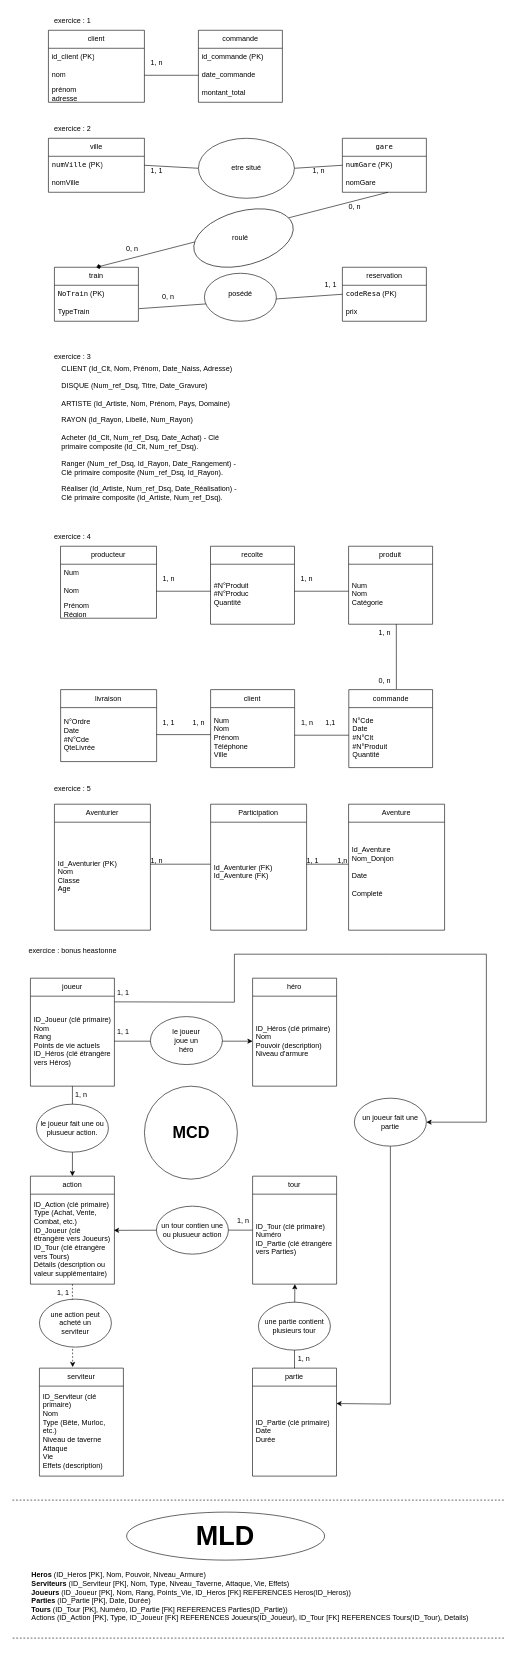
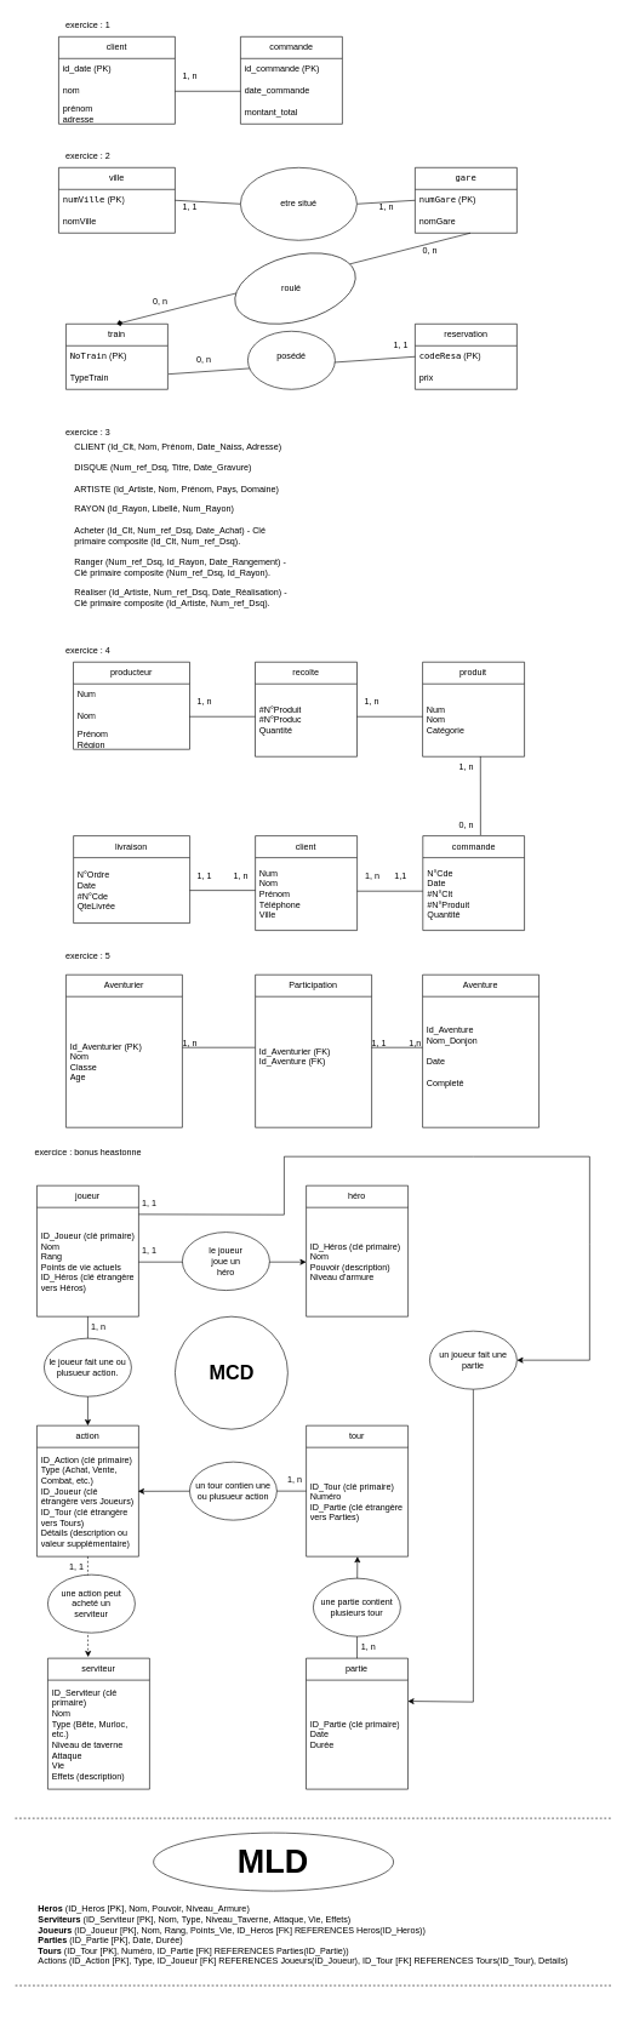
- <mxCell id="3" value="id_client (PK)" style="text;strokeColor=none;fillColor=none;align=left;verticalAlign=middle;spacingLeft=4;spacingRight=4;overflow=hidden;points=[[0,0.5],[1,0.5]];portConstraint=eastwest;rotatable=0;whiteSpace=wrap;html=1;" parent="2" vertex="1"><mxGeometry y="30" width="160" height="30" as="geometry" /></mxCell>
+ <mxCell id="3" value="id_date (PK)" style="text;strokeColor=none;fillColor=none;align=left;verticalAlign=middle;spacingLeft=4;spacingRight=4;overflow=hidden;points=[[0,0.5],[1,0.5]];portConstraint=eastwest;rotatable=0;whiteSpace=wrap;html=1;" parent="2" vertex="1"><mxGeometry y="30" width="160" height="30" as="geometry" /></mxCell>
